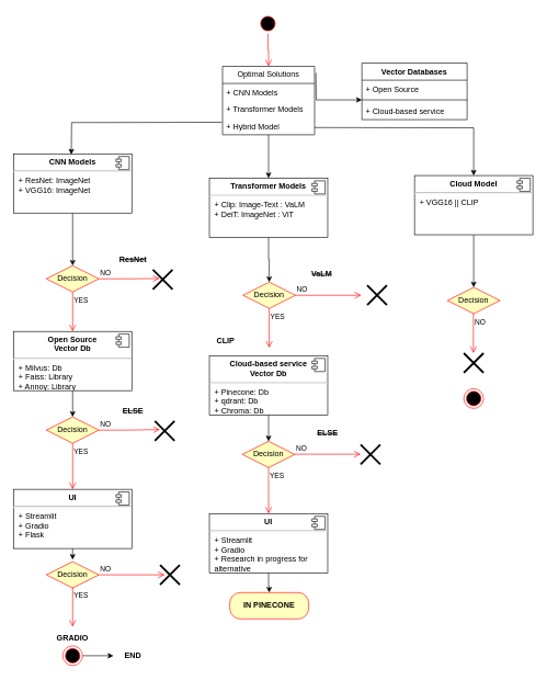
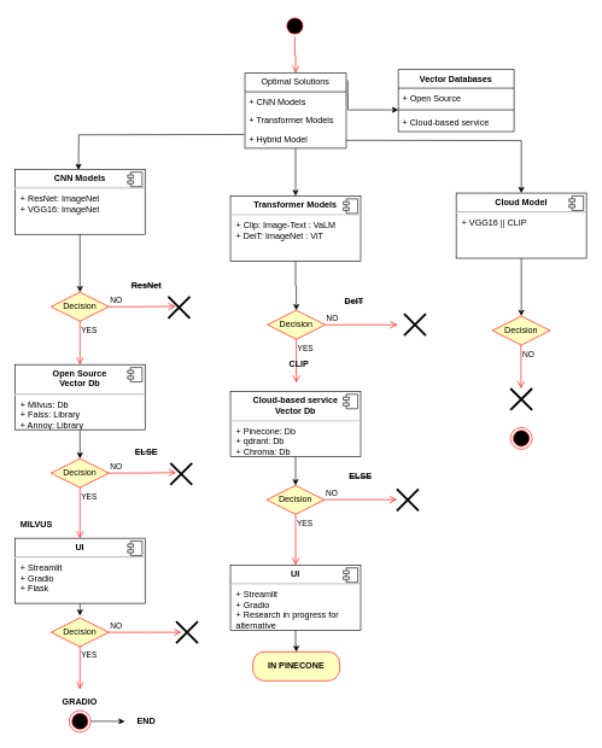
- <mxCell id="63" value="&lt;strike&gt;&lt;b&gt;VaLM&lt;/b&gt;&lt;/strike&gt;" style="text;html=1;strokeColor=none;fillColor=none;align=center;verticalAlign=middle;whiteSpace=wrap;rounded=0;" vertex="1" parent="1"><mxGeometry x="459" y="401" width="60" height="30" as="geometry" /></mxCell>
+ <mxCell id="63" value="&lt;strike&gt;&lt;b&gt;DeIT&lt;/b&gt;&lt;/strike&gt;" style="text;html=1;strokeColor=none;fillColor=none;align=center;verticalAlign=middle;whiteSpace=wrap;rounded=0;" vertex="1" parent="1"><mxGeometry x="459" y="401" width="60" height="30" as="geometry" /></mxCell>
- <mxCell id="58" value="&lt;b&gt;CLIP&lt;/b&gt;" style="text;html=1;strokeColor=none;fillColor=none;align=center;verticalAlign=middle;whiteSpace=wrap;rounded=0;" vertex="1" parent="1"><mxGeometry x="313" y="502" width="60" height="30" as="geometry" /></mxCell>
+ <mxCell id="58" value="&lt;b&gt;CLIP&lt;/b&gt;" style="text;html=1;strokeColor=none;fillColor=none;align=center;verticalAlign=middle;whiteSpace=wrap;rounded=0;" vertex="1" parent="1"><mxGeometry x="383" y="487" width="60" height="30" as="geometry" /></mxCell>
+ <mxCell id="56" value="&lt;b&gt;MILVUS&lt;/b&gt;" style="text;html=1;strokeColor=none;fillColor=none;align=center;verticalAlign=middle;whiteSpace=wrap;rounded=0;" vertex="1" parent="1"><mxGeometry x="20" y="710" width="60" height="30" as="geometry" /></mxCell>
